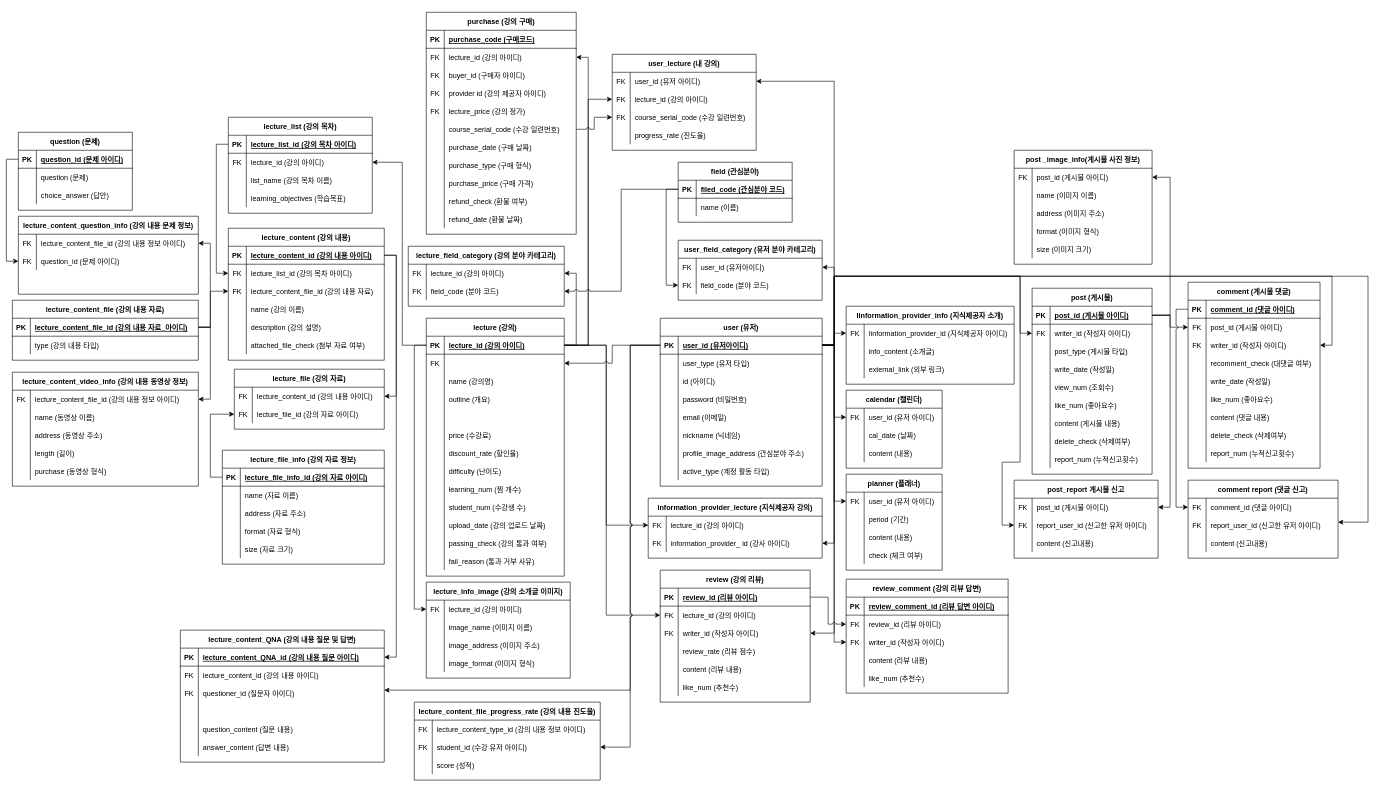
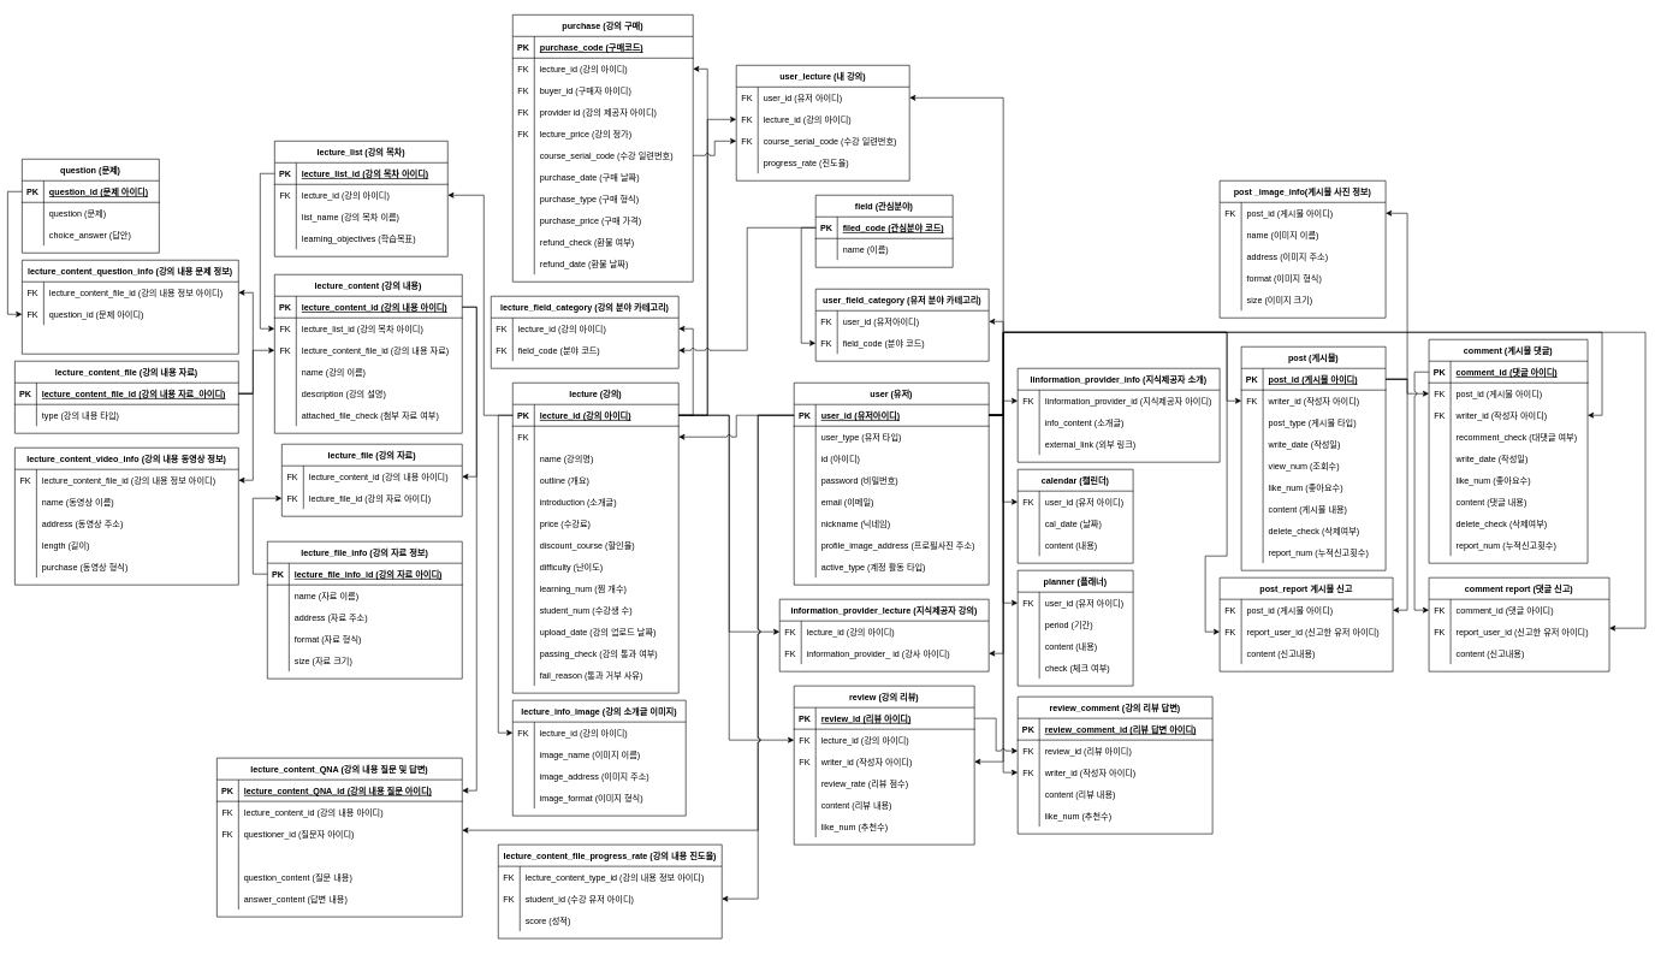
+ <mxCell id="125" value="introduction (소개글)" style="shape=partialRectangle;overflow=hidden;connectable=0;fillColor=none;top=0;left=0;bottom=0;right=0;align=left;spacingLeft=6;strokeColor=default;" parent="123" vertex="1"><mxGeometry x="30" width="200" height="30" as="geometry"><mxRectangle width="200" height="30" as="alternateBounds" /></mxGeometry></mxCell>
- <mxCell id="131" value="discount_rate (할인율)" style="shape=partialRectangle;overflow=hidden;connectable=0;fillColor=none;top=0;left=0;bottom=0;right=0;align=left;spacingLeft=6;strokeColor=default;" parent="129" vertex="1"><mxGeometry x="30" width="200" height="30" as="geometry"><mxRectangle width="200" height="30" as="alternateBounds" /></mxGeometry></mxCell>
+ <mxCell id="131" value="discount_course (할인율)" style="shape=partialRectangle;overflow=hidden;connectable=0;fillColor=none;top=0;left=0;bottom=0;right=0;align=left;spacingLeft=6;strokeColor=default;" parent="129" vertex="1"><mxGeometry x="30" width="200" height="30" as="geometry"><mxRectangle width="200" height="30" as="alternateBounds" /></mxGeometry></mxCell>
- <mxCell id="23" value="profile_image_address (관심분야 주소)" style="shape=partialRectangle;overflow=hidden;connectable=0;fillColor=none;top=0;left=0;bottom=0;right=0;align=left;spacingLeft=6;strokeColor=default;" parent="21" vertex="1"><mxGeometry x="30" width="240" height="30" as="geometry"><mxRectangle width="240" height="30" as="alternateBounds" /></mxGeometry></mxCell>
+ <mxCell id="23" value="profile_image_address (프로필사진 주소)" style="shape=partialRectangle;overflow=hidden;connectable=0;fillColor=none;top=0;left=0;bottom=0;right=0;align=left;spacingLeft=6;strokeColor=default;" parent="21" vertex="1"><mxGeometry x="30" width="240" height="30" as="geometry"><mxRectangle width="240" height="30" as="alternateBounds" /></mxGeometry></mxCell>
